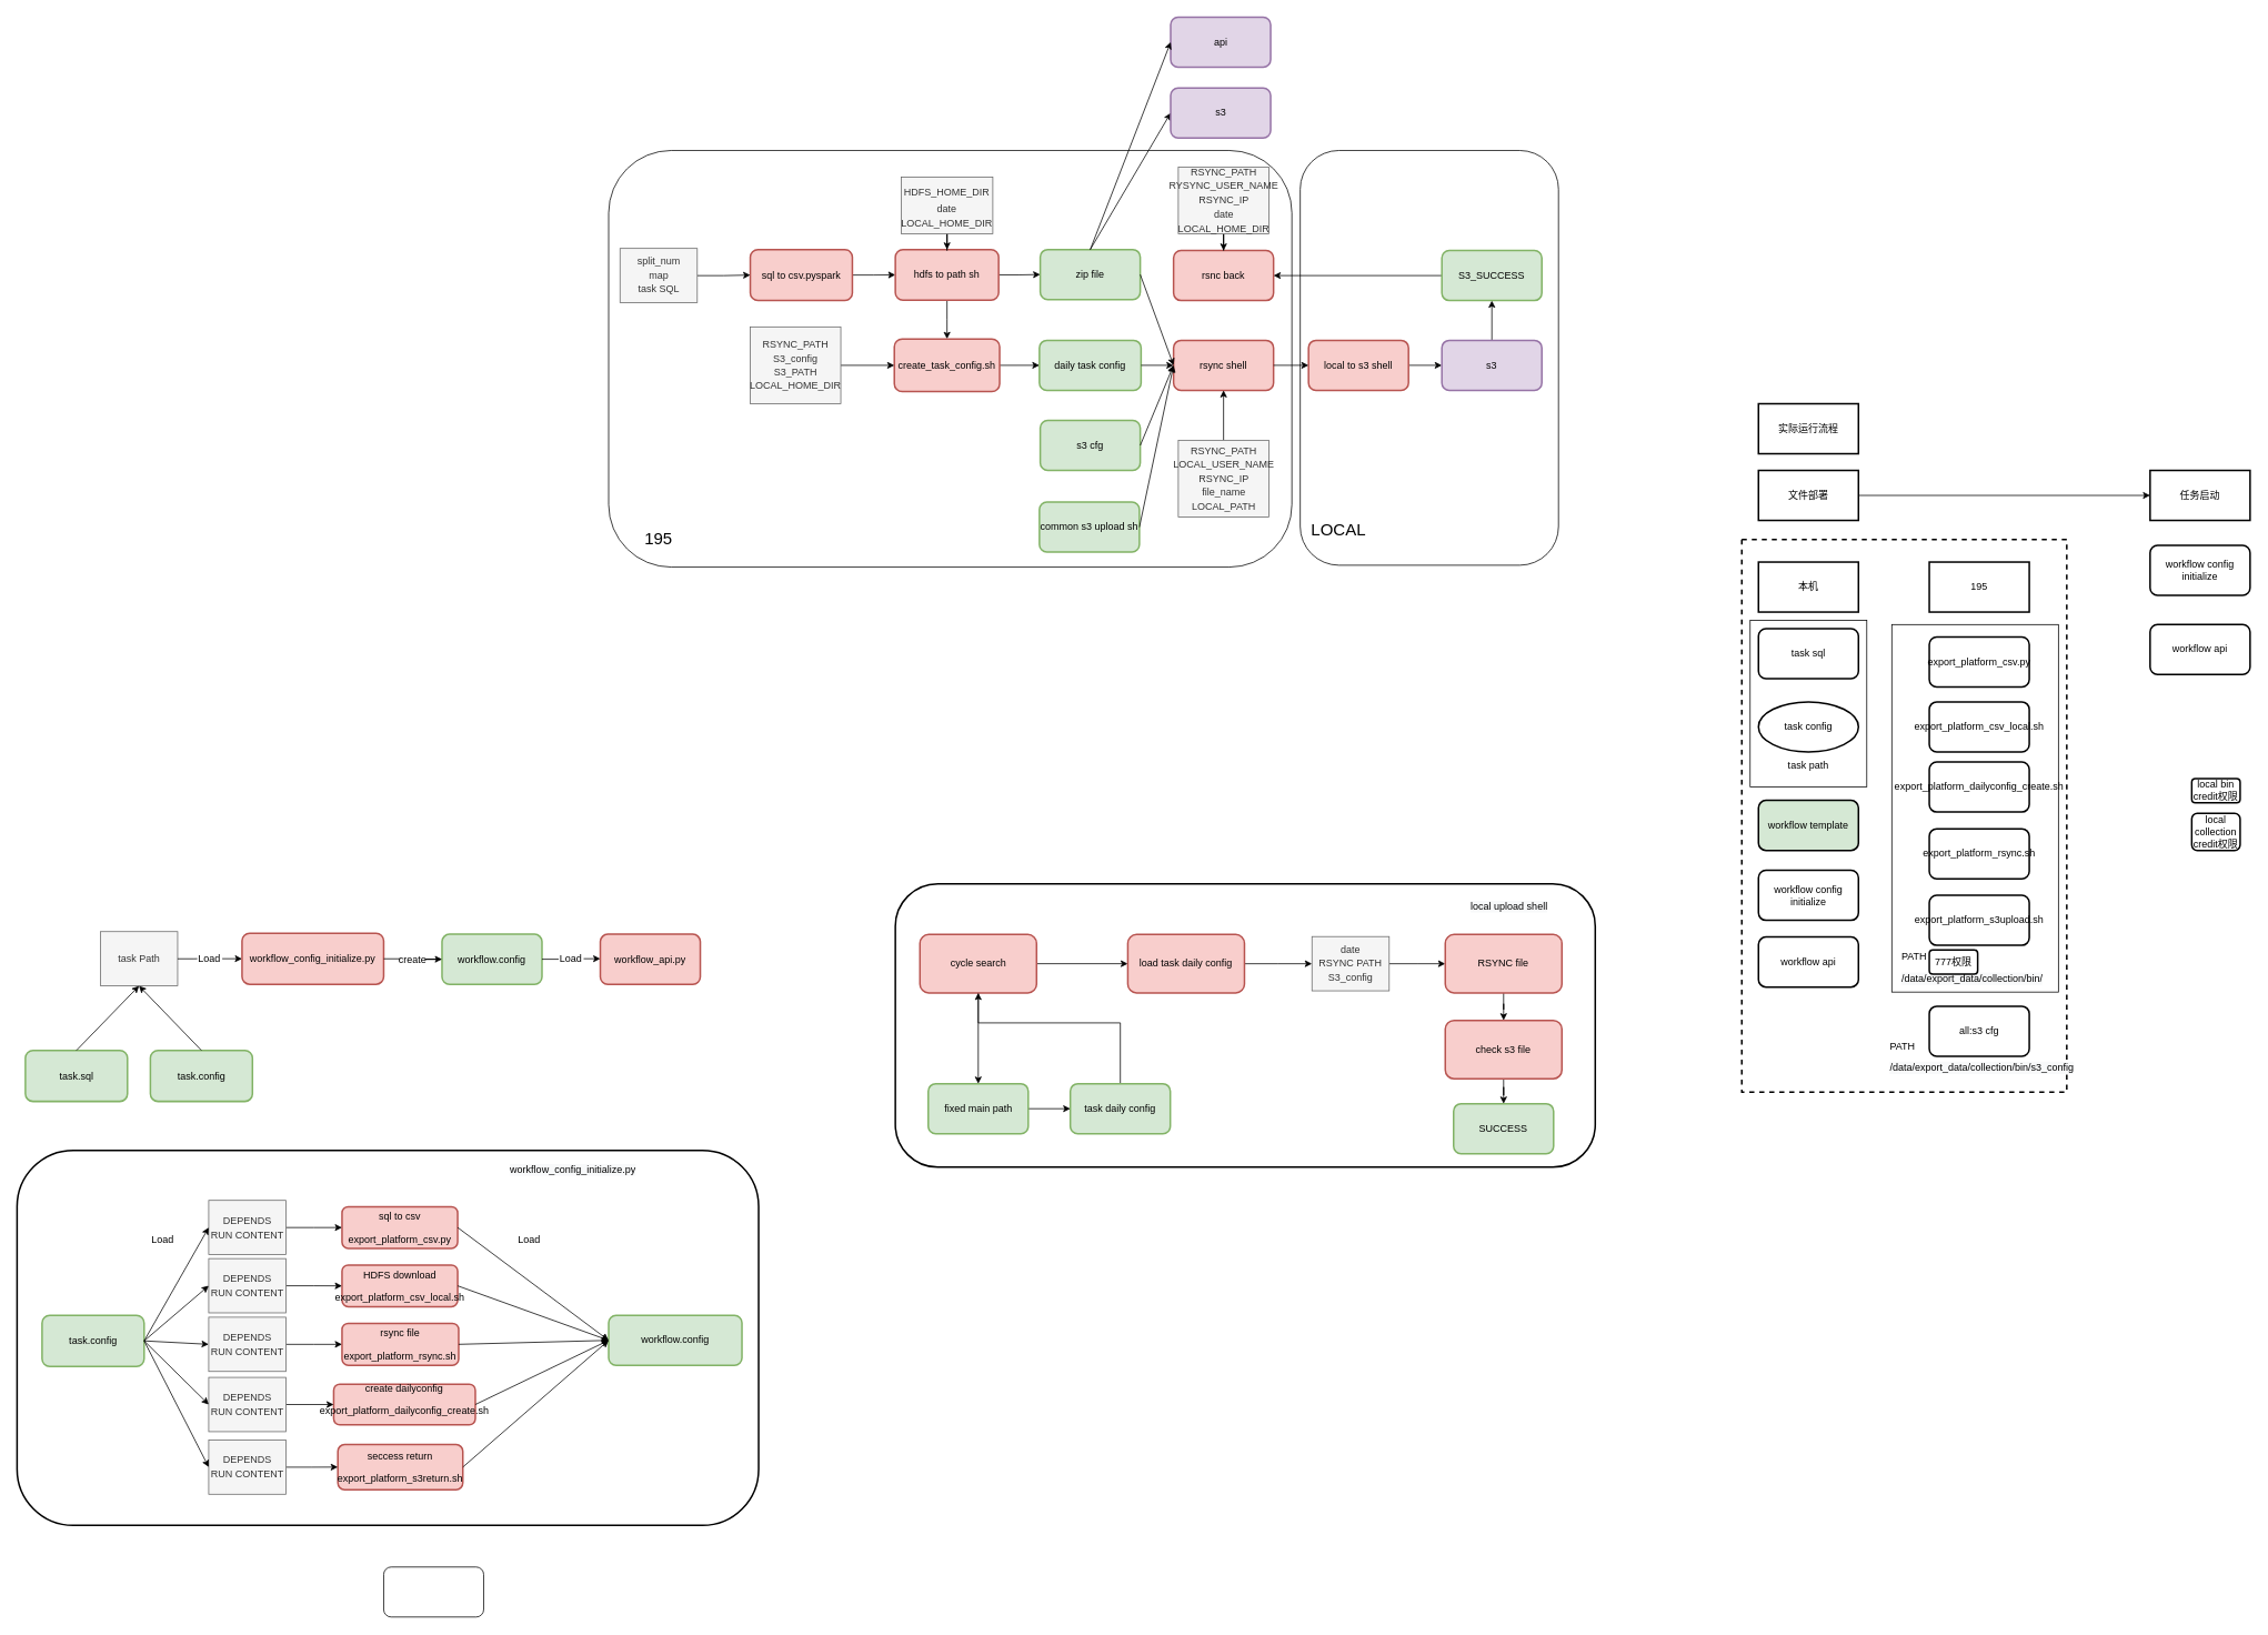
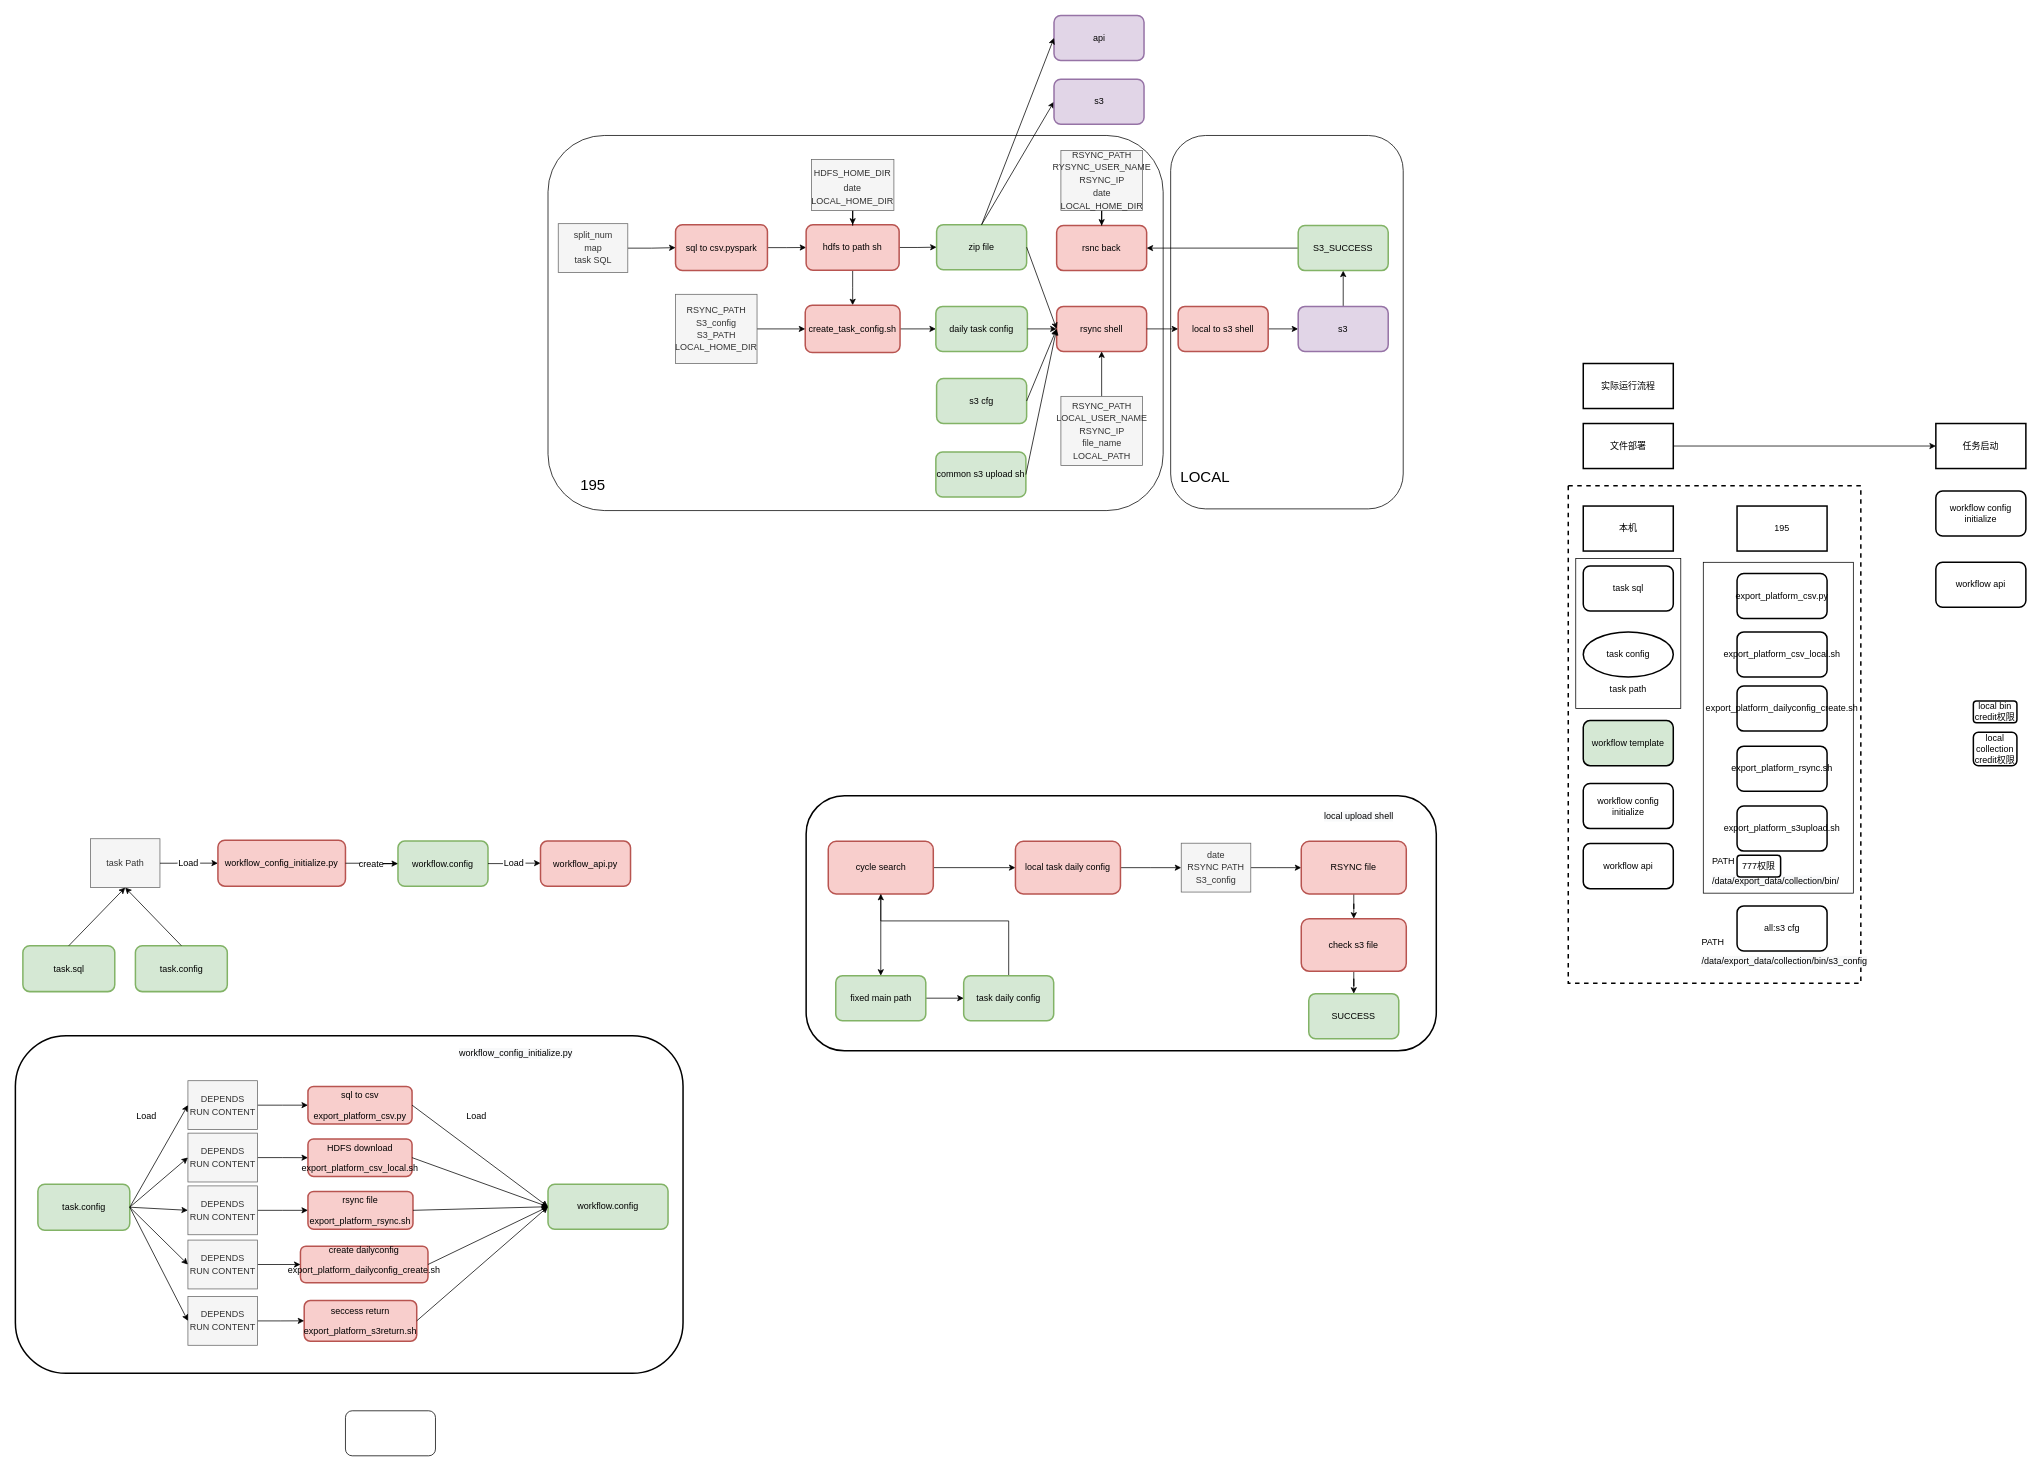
- <mxCell id="125" value="load task daily config" style="rounded=1;whiteSpace=wrap;html=1;strokeWidth=2;fillColor=#f8cecc;strokeColor=#b85450;" vertex="1" parent="1"><mxGeometry x="1353.09" y="1120.96" width="140" height="70" as="geometry" /></mxCell>
+ <mxCell id="125" value="local task daily config" style="rounded=1;whiteSpace=wrap;html=1;strokeWidth=2;fillColor=#f8cecc;strokeColor=#b85450;" vertex="1" parent="1"><mxGeometry x="1353.09" y="1120.96" width="140" height="70" as="geometry" /></mxCell>
